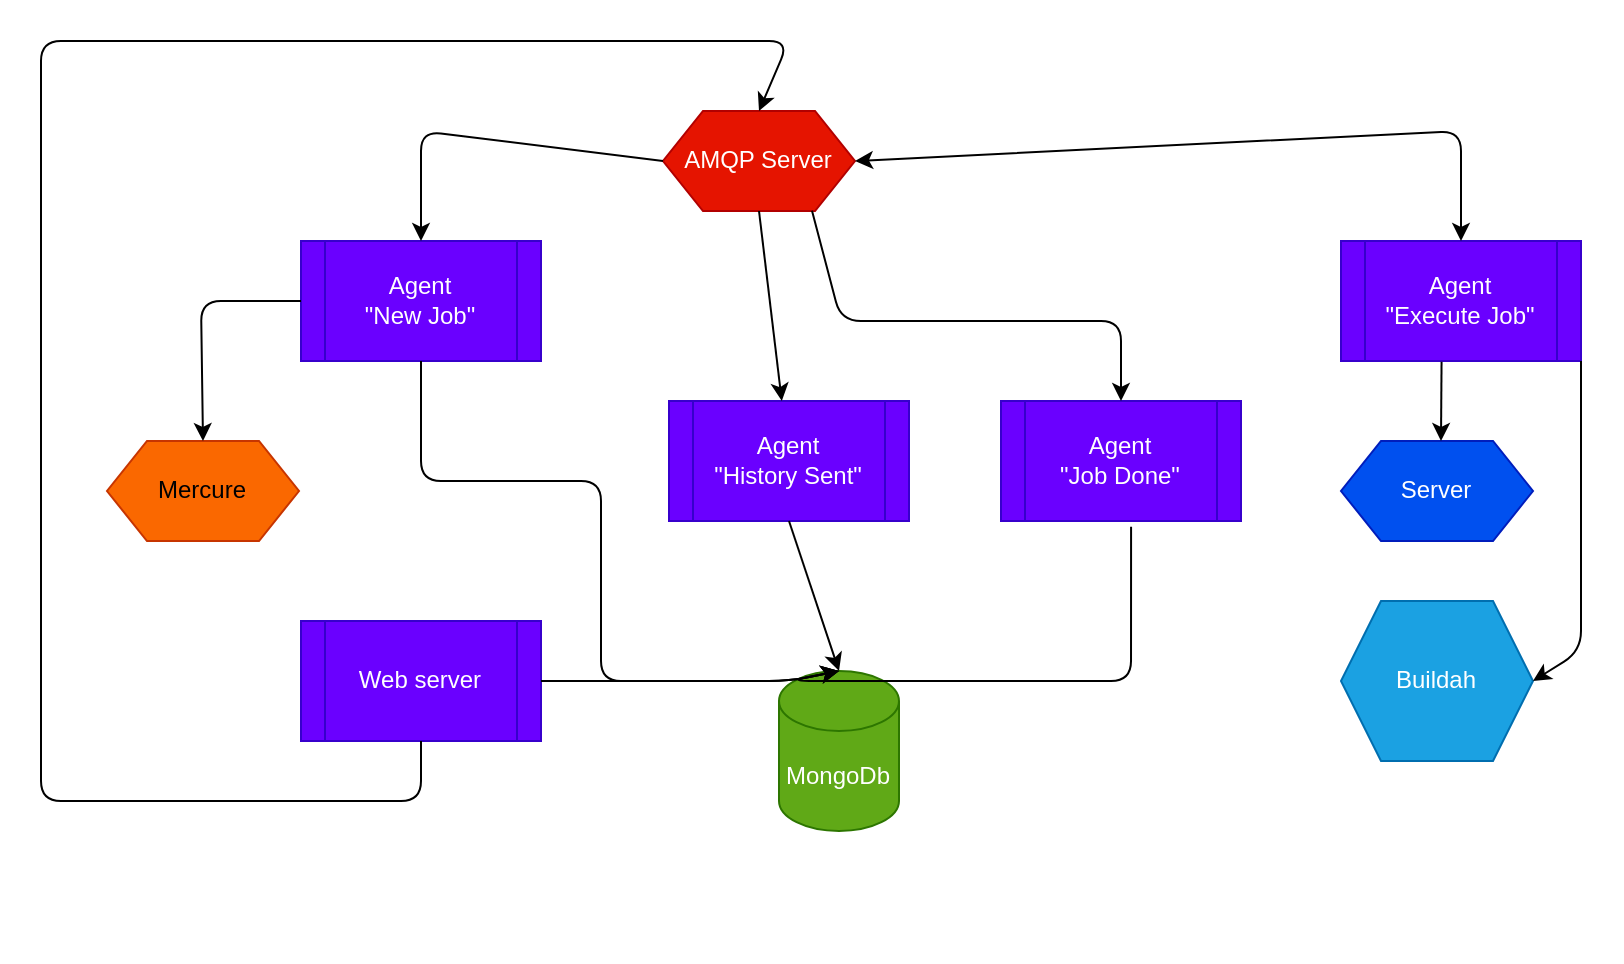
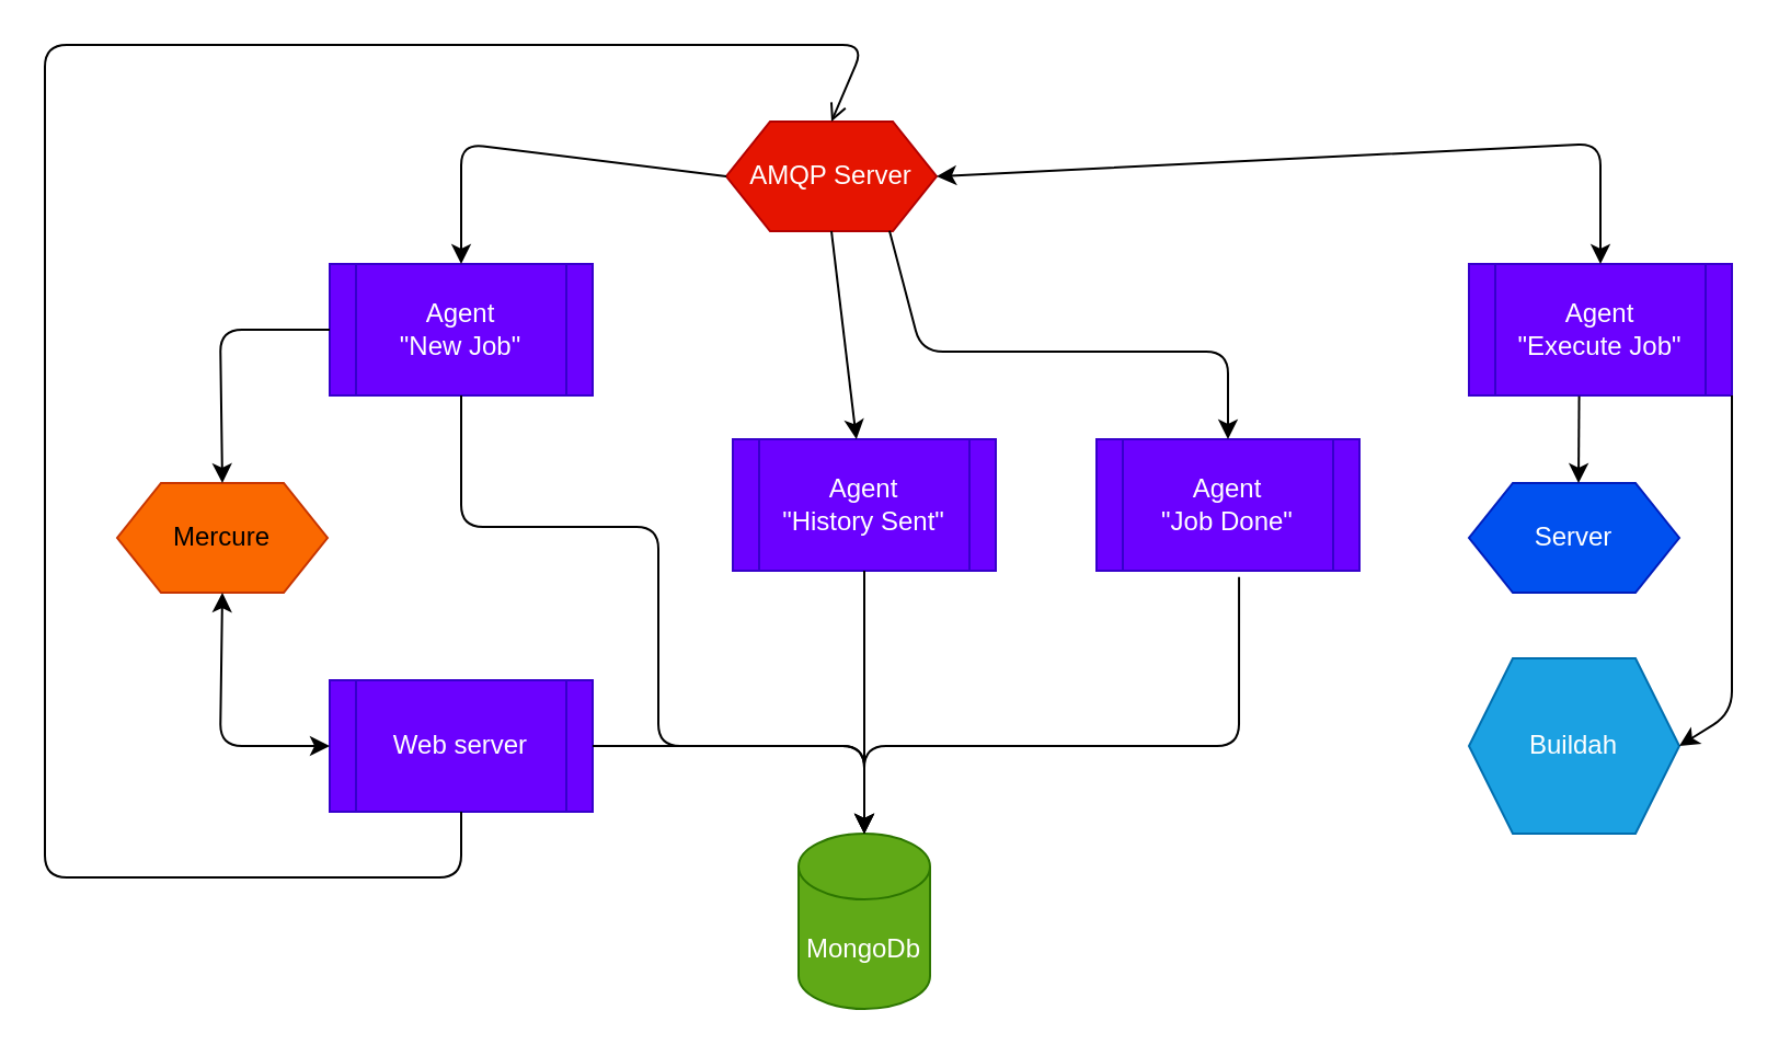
- <mxCell id="24" value="" style="endArrow=classic;startArrow=none;html=1;rounded=1;entryX=0.5;entryY=0;entryDx=0;entryDy=0;exitX=0.5;exitY=1;exitDx=0;exitDy=0;startFill=0;" parent="1" source="4" target="8" edge="1"><mxGeometry width="50" height="50" relative="1" as="geometry"><mxPoint x="570" y="210" as="sourcePoint" /><mxPoint x="430.496" y="99.85" as="targetPoint" /><Array as="points"><mxPoint x="210" y="400" /><mxPoint x="20" y="400" /><mxPoint x="20" y="20" /><mxPoint x="394" y="20" /></Array></mxGeometry></mxCell>
+ <mxCell id="24" value="" style="endArrow=open;startArrow=none;html=1;rounded=1;entryX=0.5;entryY=0;entryDx=0;entryDy=0;exitX=0.5;exitY=1;exitDx=0;exitDy=0;startFill=0;" parent="1" source="4" target="8" edge="1"><mxGeometry width="50" height="50" relative="1" as="geometry"><mxPoint x="570" y="210" as="sourcePoint" /><mxPoint x="430.496" y="99.85" as="targetPoint" /><Array as="points"><mxPoint x="210" y="400" /><mxPoint x="20" y="400" /><mxPoint x="20" y="20" /><mxPoint x="394" y="20" /></Array></mxGeometry></mxCell>
+ <mxCell id="18" value="" style="endArrow=classic;startArrow=classic;html=1;rounded=1;entryX=0.5;entryY=1;entryDx=0;entryDy=0;exitX=0;exitY=0.5;exitDx=0;exitDy=0;" parent="1" source="4" target="11" edge="1"><mxGeometry width="50" height="50" relative="1" as="geometry"><mxPoint x="370" y="410" as="sourcePoint" /><mxPoint x="420" y="360" as="targetPoint" /><Array as="points"><mxPoint x="100" y="340" /></Array></mxGeometry></mxCell>
- <mxCell id="2" value="MongoDb" style="shape=cylinder3;whiteSpace=wrap;html=1;boundedLbl=1;backgroundOutline=1;size=15;fillColor=#60a917;fontColor=#ffffff;strokeColor=#2D7600;" parent="1" vertex="1"><mxGeometry x="389" y="335" width="60" height="80" as="geometry" /></mxCell>
+ <mxCell id="2" value="MongoDb" style="shape=cylinder3;whiteSpace=wrap;html=1;boundedLbl=1;backgroundOutline=1;size=15;fillColor=#60a917;fontColor=#ffffff;strokeColor=#2D7600;" parent="1" vertex="1"><mxGeometry x="364" y="380" width="60" height="80" as="geometry" /></mxCell>
